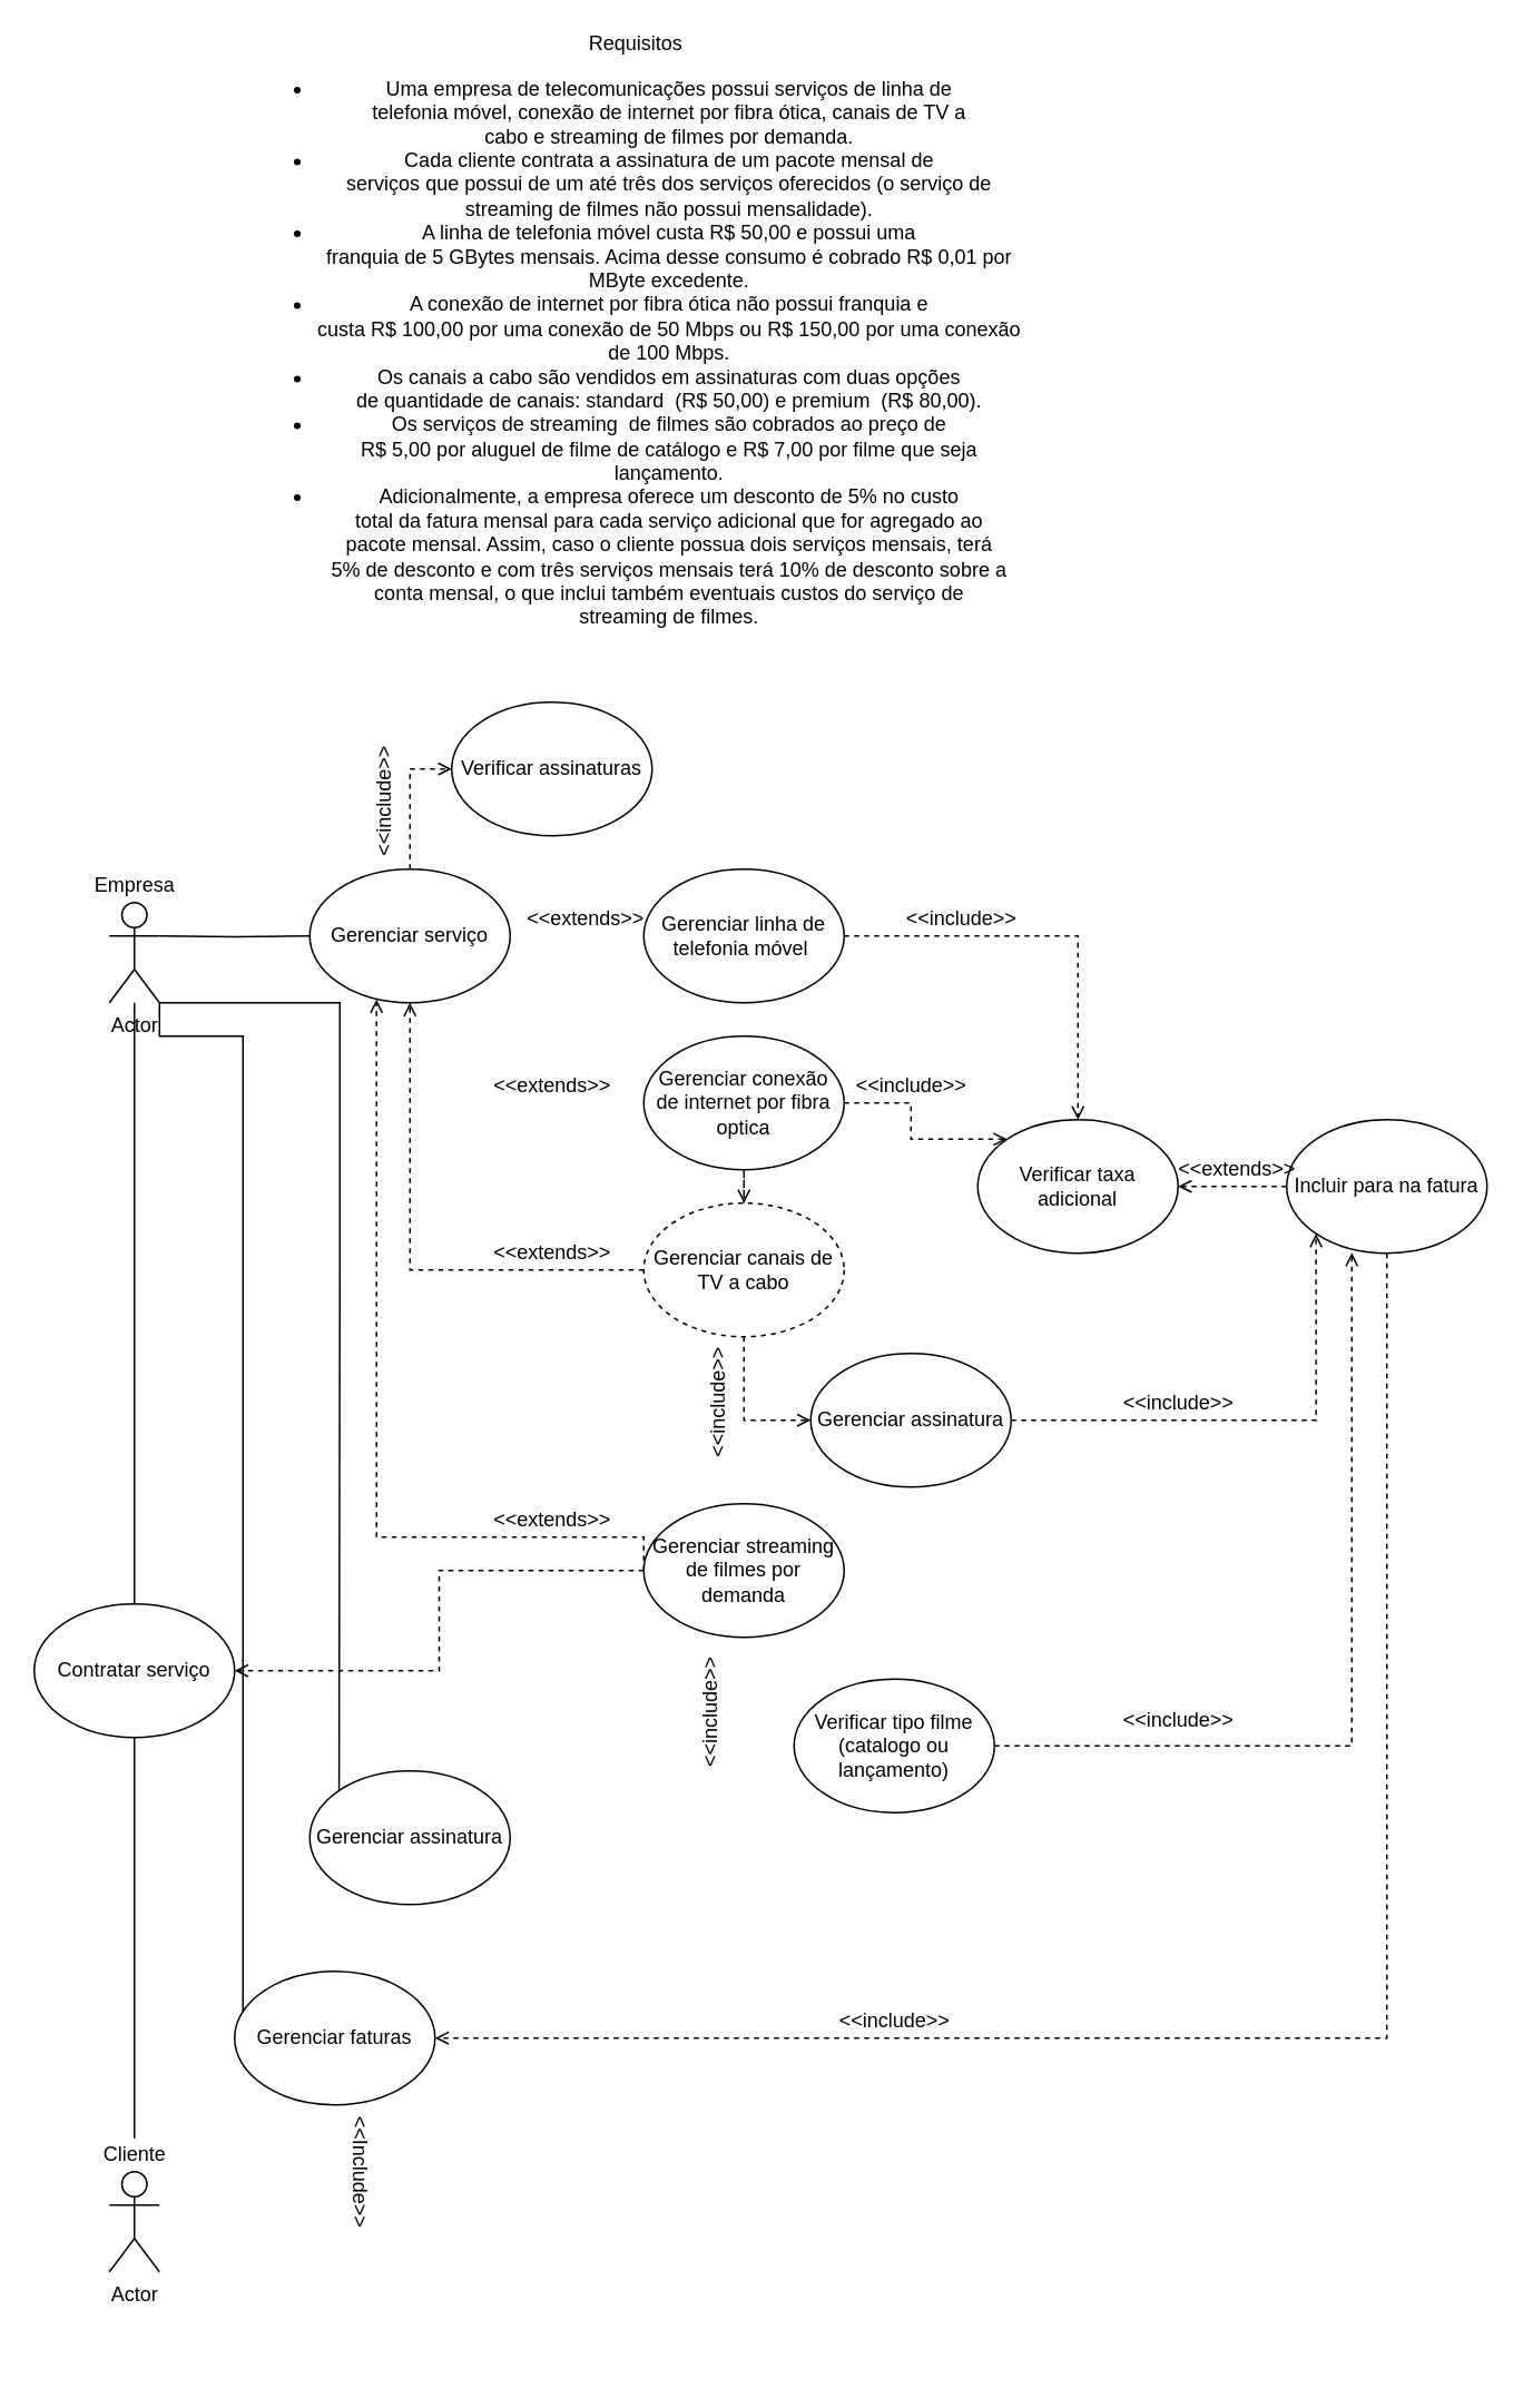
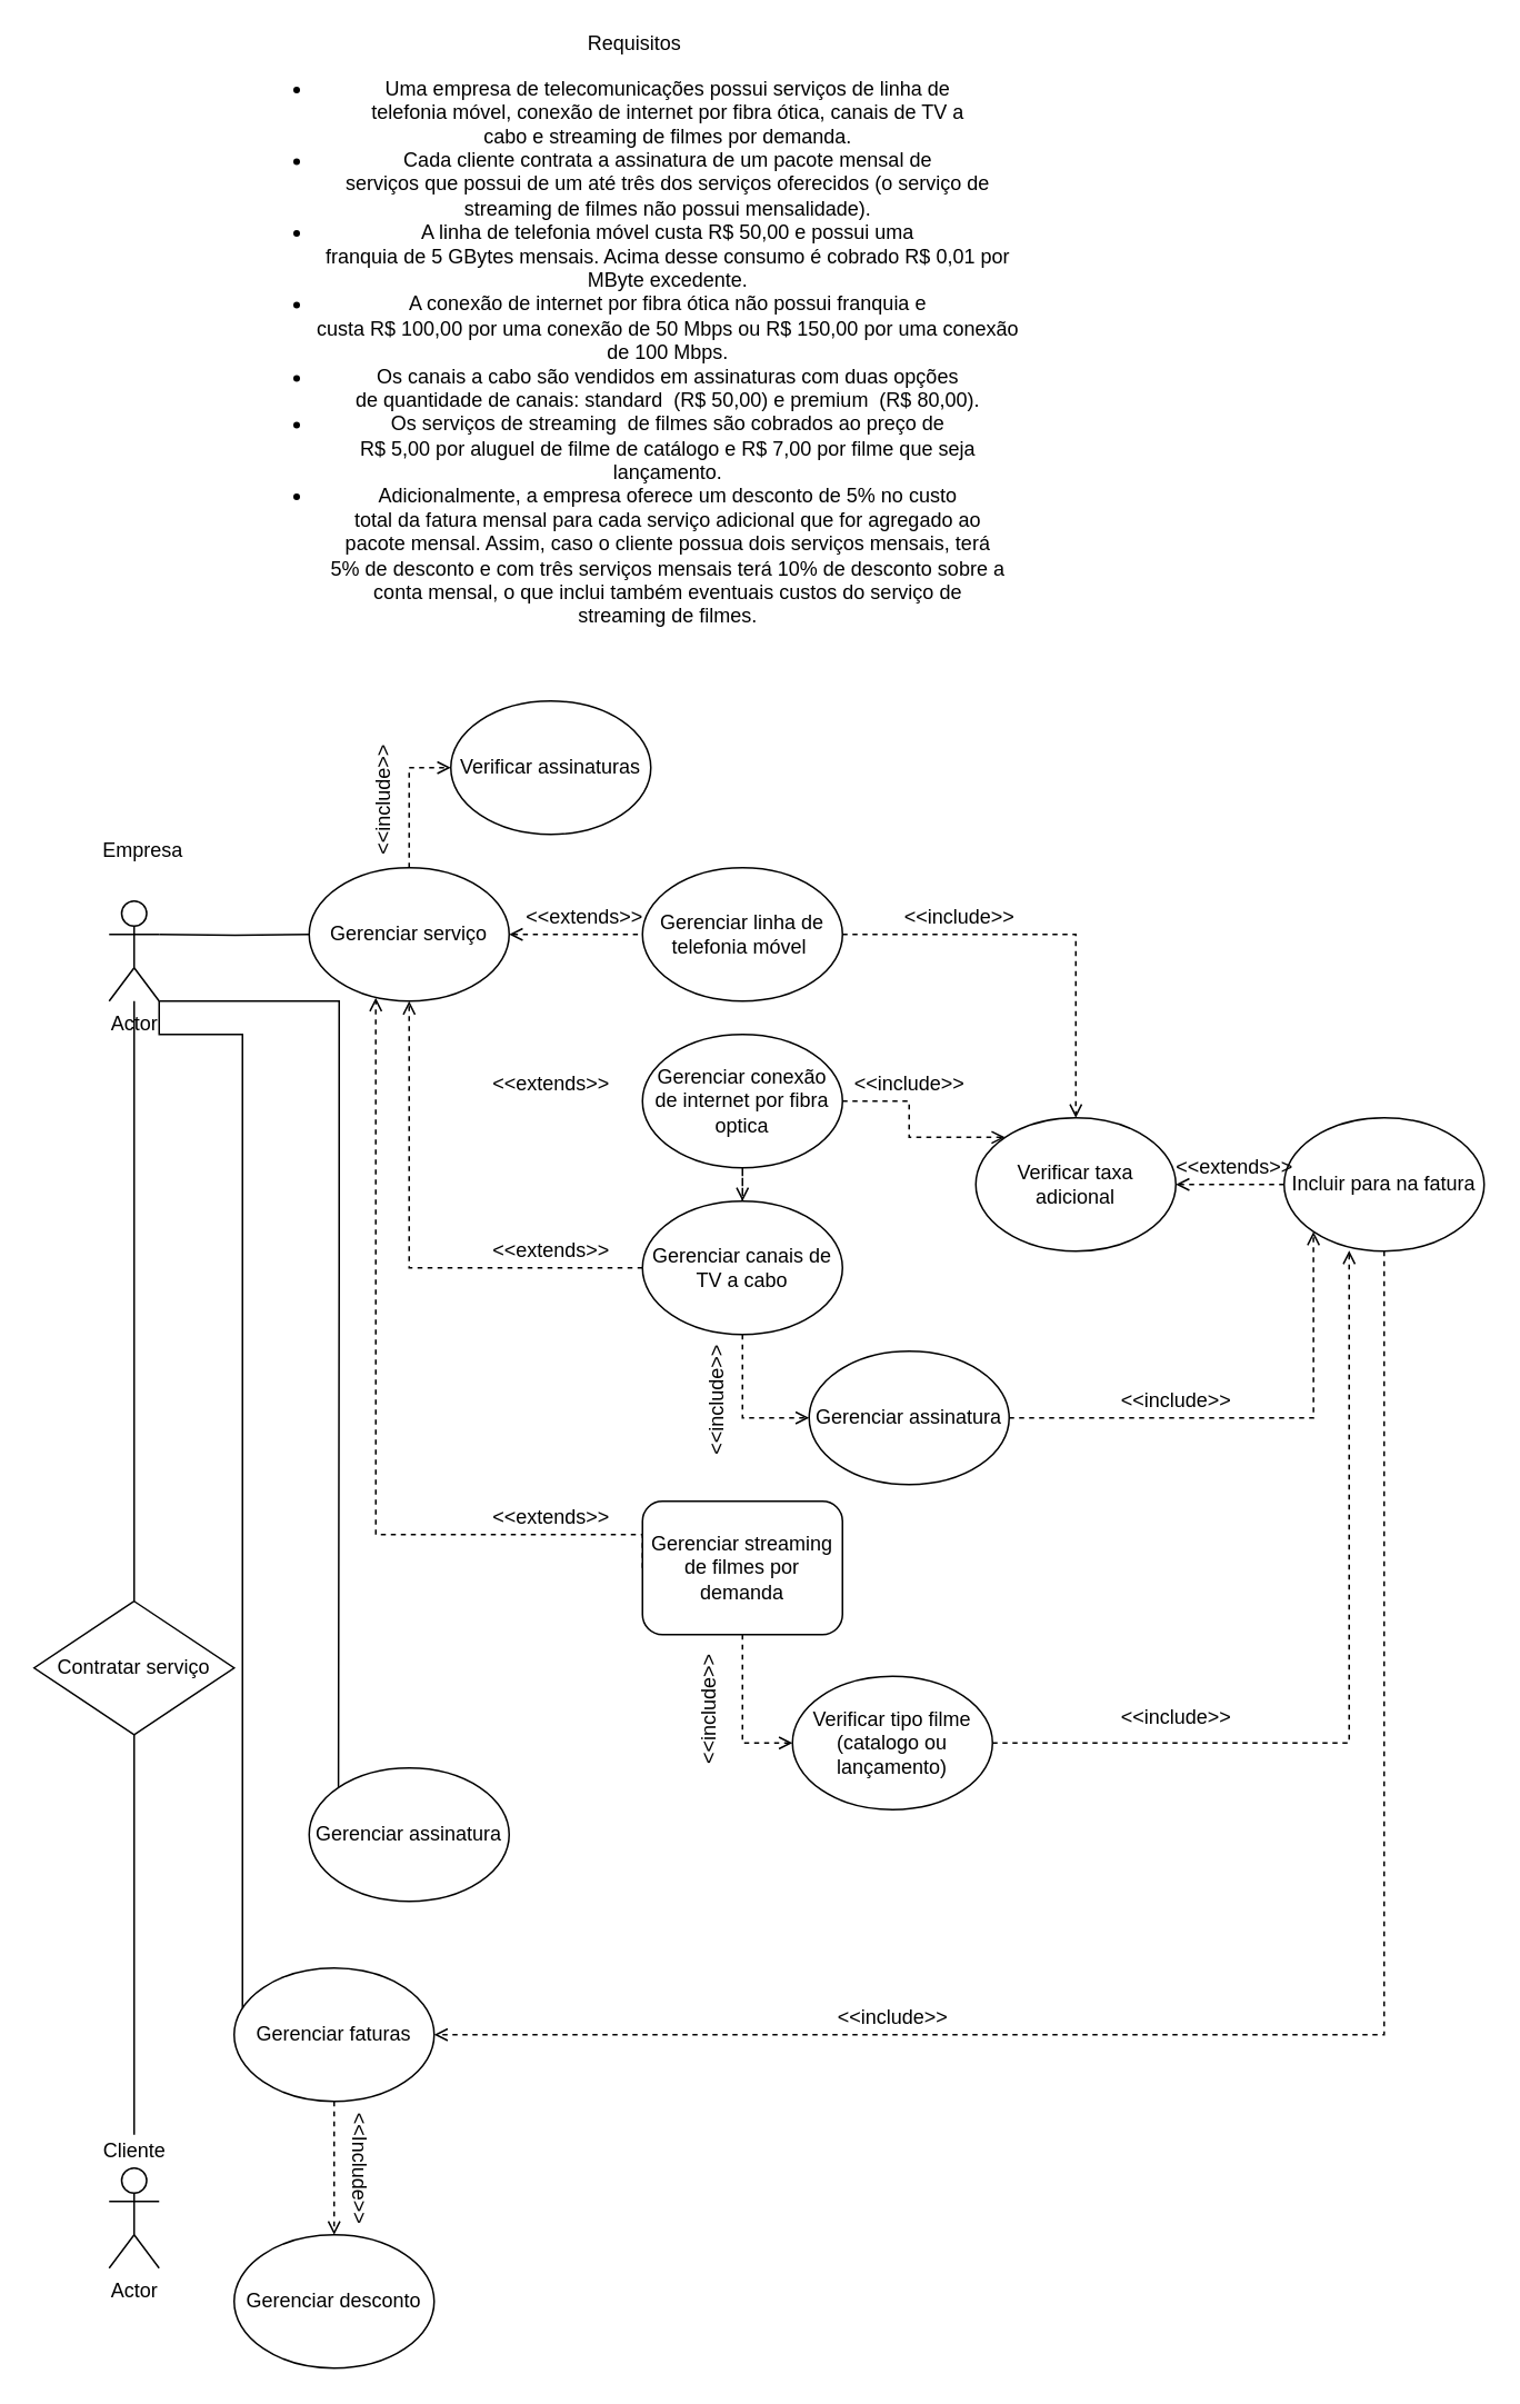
- <mxCell id="6" value="Empresa" style="text;html=1;align=center;verticalAlign=middle;resizable=0;points=[];autosize=1;strokeColor=none;fillColor=none;" vertex="1" parent="1"><mxGeometry x="50" y="520" width="60" height="20" as="geometry" /></mxCell>
+ <mxCell id="6" value="Empresa" style="text;html=1;align=center;verticalAlign=middle;resizable=0;points=[];autosize=1;strokeColor=none;fillColor=none;" vertex="1" parent="1"><mxGeometry x="55" y="500" width="60" height="20" as="geometry" /></mxCell>
+ <mxCell id="7" style="edgeStyle=orthogonalEdgeStyle;rounded=0;orthogonalLoop=1;jettySize=auto;html=1;entryX=0;entryY=0.5;entryDx=0;entryDy=0;endArrow=none;endFill=0;startArrow=open;startFill=0;dashed=1;" edge="1" parent="1" source="9" target="11"><mxGeometry relative="1" as="geometry" /></mxCell>
- <mxCell id="17" value="Gerenciar canais de TV a cabo" style="ellipse;whiteSpace=wrap;html=1;dashed=1;" vertex="1" parent="1"><mxGeometry x="385" y="720" width="120" height="80" as="geometry" /></mxCell>
+ <mxCell id="17" value="Gerenciar canais de TV a cabo" style="ellipse;whiteSpace=wrap;html=1;" vertex="1" parent="1"><mxGeometry x="385" y="720" width="120" height="80" as="geometry" /></mxCell>
- <mxCell id="20" value="Gerenciar streaming de filmes por demanda" style="ellipse;whiteSpace=wrap;html=1;" vertex="1" parent="1"><mxGeometry x="385" y="900" width="120" height="80" as="geometry" /></mxCell>
+ <mxCell id="20" value="Gerenciar streaming de filmes por demanda" style="whiteSpace=wrap;html=1;rounded=1;" vertex="1" parent="1"><mxGeometry x="385" y="900" width="120" height="80" as="geometry" /></mxCell>
- <mxCell id="19" style="edgeStyle=orthogonalEdgeStyle;rounded=0;orthogonalLoop=1;jettySize=auto;html=1;dashed=1;startArrow=none;startFill=0;endArrow=open;endFill=0;" edge="1" parent="1" source="20" target="26"><mxGeometry relative="1" as="geometry" /></mxCell>
+ <mxCell id="19" style="edgeStyle=orthogonalEdgeStyle;rounded=0;orthogonalLoop=1;jettySize=auto;html=1;entryX=0;entryY=0.5;entryDx=0;entryDy=0;dashed=1;startArrow=none;startFill=0;endArrow=open;endFill=0;" edge="1" parent="1" source="20" target="48"><mxGeometry relative="1" as="geometry" /></mxCell>
- <mxCell id="26" value="Contratar serviço" style="ellipse;whiteSpace=wrap;html=1;" vertex="1" parent="1"><mxGeometry x="20" y="960" width="120" height="80" as="geometry" /></mxCell>
+ <mxCell id="26" value="Contratar serviço" style="rhombus;whiteSpace=wrap;html=1;" vertex="1" parent="1"><mxGeometry x="20" y="960" width="120" height="80" as="geometry" /></mxCell>
+ <mxCell id="41" style="edgeStyle=orthogonalEdgeStyle;rounded=0;orthogonalLoop=1;jettySize=auto;html=1;dashed=1;startArrow=none;startFill=0;endArrow=open;endFill=0;" edge="1" parent="1" source="42" target="52"><mxGeometry relative="1" as="geometry" /></mxCell>
+ <mxCell id="52" value="Gerenciar desconto" style="ellipse;whiteSpace=wrap;html=1;" vertex="1" parent="1"><mxGeometry x="140" y="1340" width="120" height="80" as="geometry" /></mxCell>
